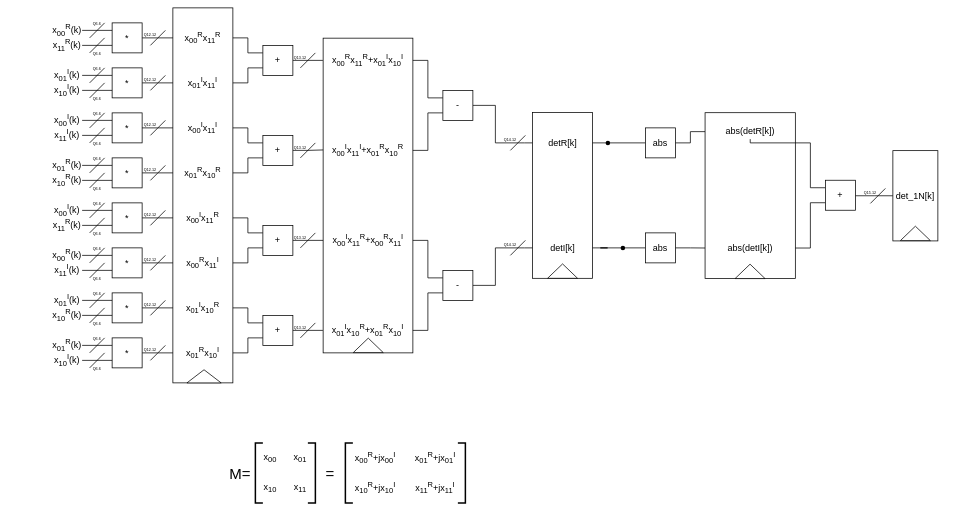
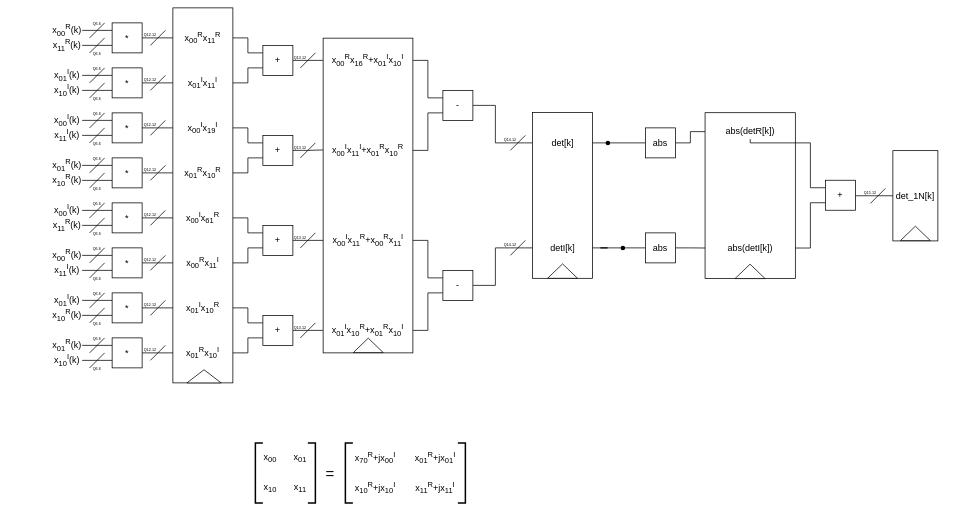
- <mxCell id="134" value="x&lt;sub&gt;00&lt;/sub&gt;&lt;sup&gt;R&lt;/sup&gt;x&lt;sub&gt;11&lt;/sub&gt;&lt;sup&gt;R&lt;/sup&gt;+x&lt;sub&gt;01&lt;/sub&gt;&lt;sup&gt;I&lt;/sup&gt;x&lt;sub&gt;10&lt;/sub&gt;&lt;sup&gt;I&lt;/sup&gt;" style="text;html=1;align=center;verticalAlign=middle;whiteSpace=wrap;rounded=0;" vertex="1" parent="1"><mxGeometry x="430" y="70" width="120" height="20" as="geometry" /></mxCell>
+ <mxCell id="134" value="x&lt;sub&gt;00&lt;/sub&gt;&lt;sup&gt;R&lt;/sup&gt;x&lt;sub&gt;16&lt;/sub&gt;&lt;sup&gt;R&lt;/sup&gt;+x&lt;sub&gt;01&lt;/sub&gt;&lt;sup&gt;I&lt;/sup&gt;x&lt;sub&gt;10&lt;/sub&gt;&lt;sup&gt;I&lt;/sup&gt;" style="text;html=1;align=center;verticalAlign=middle;whiteSpace=wrap;rounded=0;" vertex="1" parent="1"><mxGeometry x="430" y="70" width="120" height="20" as="geometry" /></mxCell>
- <mxCell id="105" value="x&lt;sub&gt;00&lt;/sub&gt;&lt;sup&gt;I&lt;/sup&gt;x&lt;sub&gt;11&lt;/sub&gt;&lt;sup&gt;I&lt;/sup&gt;" style="text;html=1;align=center;verticalAlign=middle;whiteSpace=wrap;rounded=0;" vertex="1" parent="1"><mxGeometry x="230" y="160" width="80" height="20" as="geometry" /></mxCell>
+ <mxCell id="105" value="x&lt;sub&gt;00&lt;/sub&gt;&lt;sup&gt;I&lt;/sup&gt;x&lt;sub&gt;19&lt;/sub&gt;&lt;sup&gt;I&lt;/sup&gt;" style="text;html=1;align=center;verticalAlign=middle;whiteSpace=wrap;rounded=0;" vertex="1" parent="1"><mxGeometry x="230" y="160" width="80" height="20" as="geometry" /></mxCell>
- <mxCell id="151" value="detR[k]" style="text;html=1;align=center;verticalAlign=middle;whiteSpace=wrap;rounded=0;" vertex="1" parent="1"><mxGeometry x="709.59" y="180" width="80" height="20" as="geometry" /></mxCell>
+ <mxCell id="151" value="det[k]" style="text;html=1;align=center;verticalAlign=middle;whiteSpace=wrap;rounded=0;" vertex="1" parent="1"><mxGeometry x="709.59" y="180" width="80" height="20" as="geometry" /></mxCell>
- <mxCell id="109" value="x&lt;sub&gt;00&lt;/sub&gt;&lt;sup&gt;I&lt;/sup&gt;x&lt;sub&gt;11&lt;/sub&gt;&lt;sup&gt;R&lt;/sup&gt;" style="text;html=1;align=center;verticalAlign=middle;whiteSpace=wrap;rounded=0;" vertex="1" parent="1"><mxGeometry x="230" y="280" width="80" height="20" as="geometry" /></mxCell>
+ <mxCell id="109" value="x&lt;sub&gt;00&lt;/sub&gt;&lt;sup&gt;I&lt;/sup&gt;x&lt;sub&gt;61&lt;/sub&gt;&lt;sup&gt;R&lt;/sup&gt;" style="text;html=1;align=center;verticalAlign=middle;whiteSpace=wrap;rounded=0;" vertex="1" parent="1"><mxGeometry x="230" y="280" width="80" height="20" as="geometry" /></mxCell>
- <mxCell id="183" value="x&lt;sub&gt;00&lt;/sub&gt;&lt;sup&gt;R&lt;/sup&gt;+jx&lt;sub&gt;00&lt;/sub&gt;&lt;sup&gt;I&lt;/sup&gt;" style="text;html=1;align=center;verticalAlign=middle;whiteSpace=wrap;rounded=0;movable=0;resizable=0;rotatable=0;deletable=0;editable=0;locked=1;connectable=0;" vertex="1" parent="173"><mxGeometry x="160" width="80" height="40" as="geometry" /></mxCell>
+ <mxCell id="183" value="x&lt;sub&gt;70&lt;/sub&gt;&lt;sup&gt;R&lt;/sup&gt;+jx&lt;sub&gt;00&lt;/sub&gt;&lt;sup&gt;I&lt;/sup&gt;" style="text;html=1;align=center;verticalAlign=middle;whiteSpace=wrap;rounded=0;movable=0;resizable=0;rotatable=0;deletable=0;editable=0;locked=1;connectable=0;" vertex="1" parent="173"><mxGeometry x="160" width="80" height="40" as="geometry" /></mxCell>
- <mxCell id="174" value="&lt;font style=&quot;font-size: 20px;&quot;&gt;M=&lt;/font&gt;" style="text;html=1;align=center;verticalAlign=middle;whiteSpace=wrap;rounded=0;movable=0;resizable=0;rotatable=0;deletable=0;editable=0;locked=1;connectable=0;" vertex="1" parent="173"><mxGeometry y="20" width="40" height="40" as="geometry" /></mxCell>
